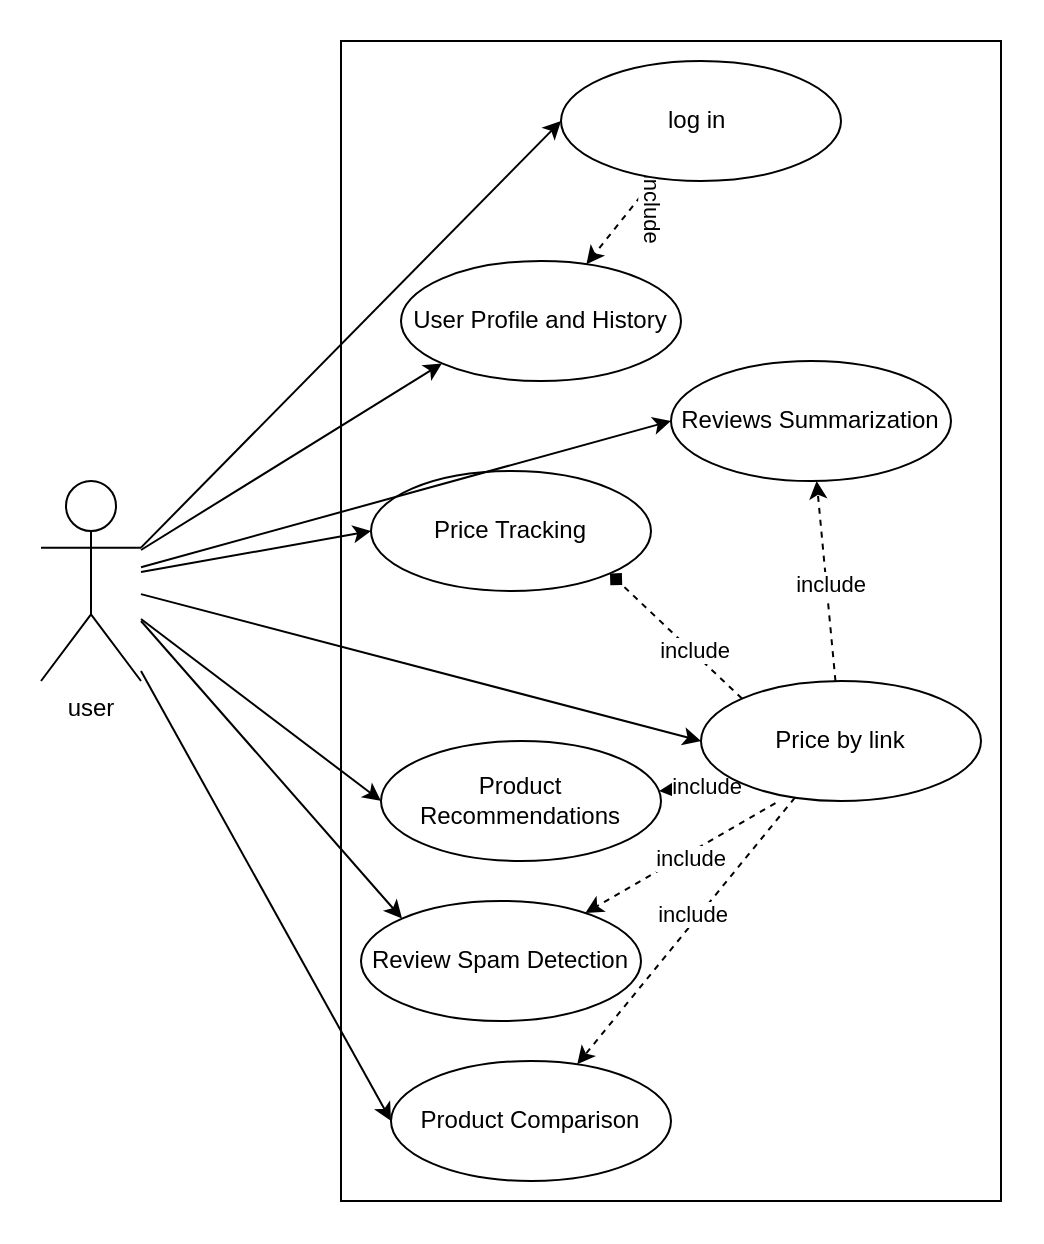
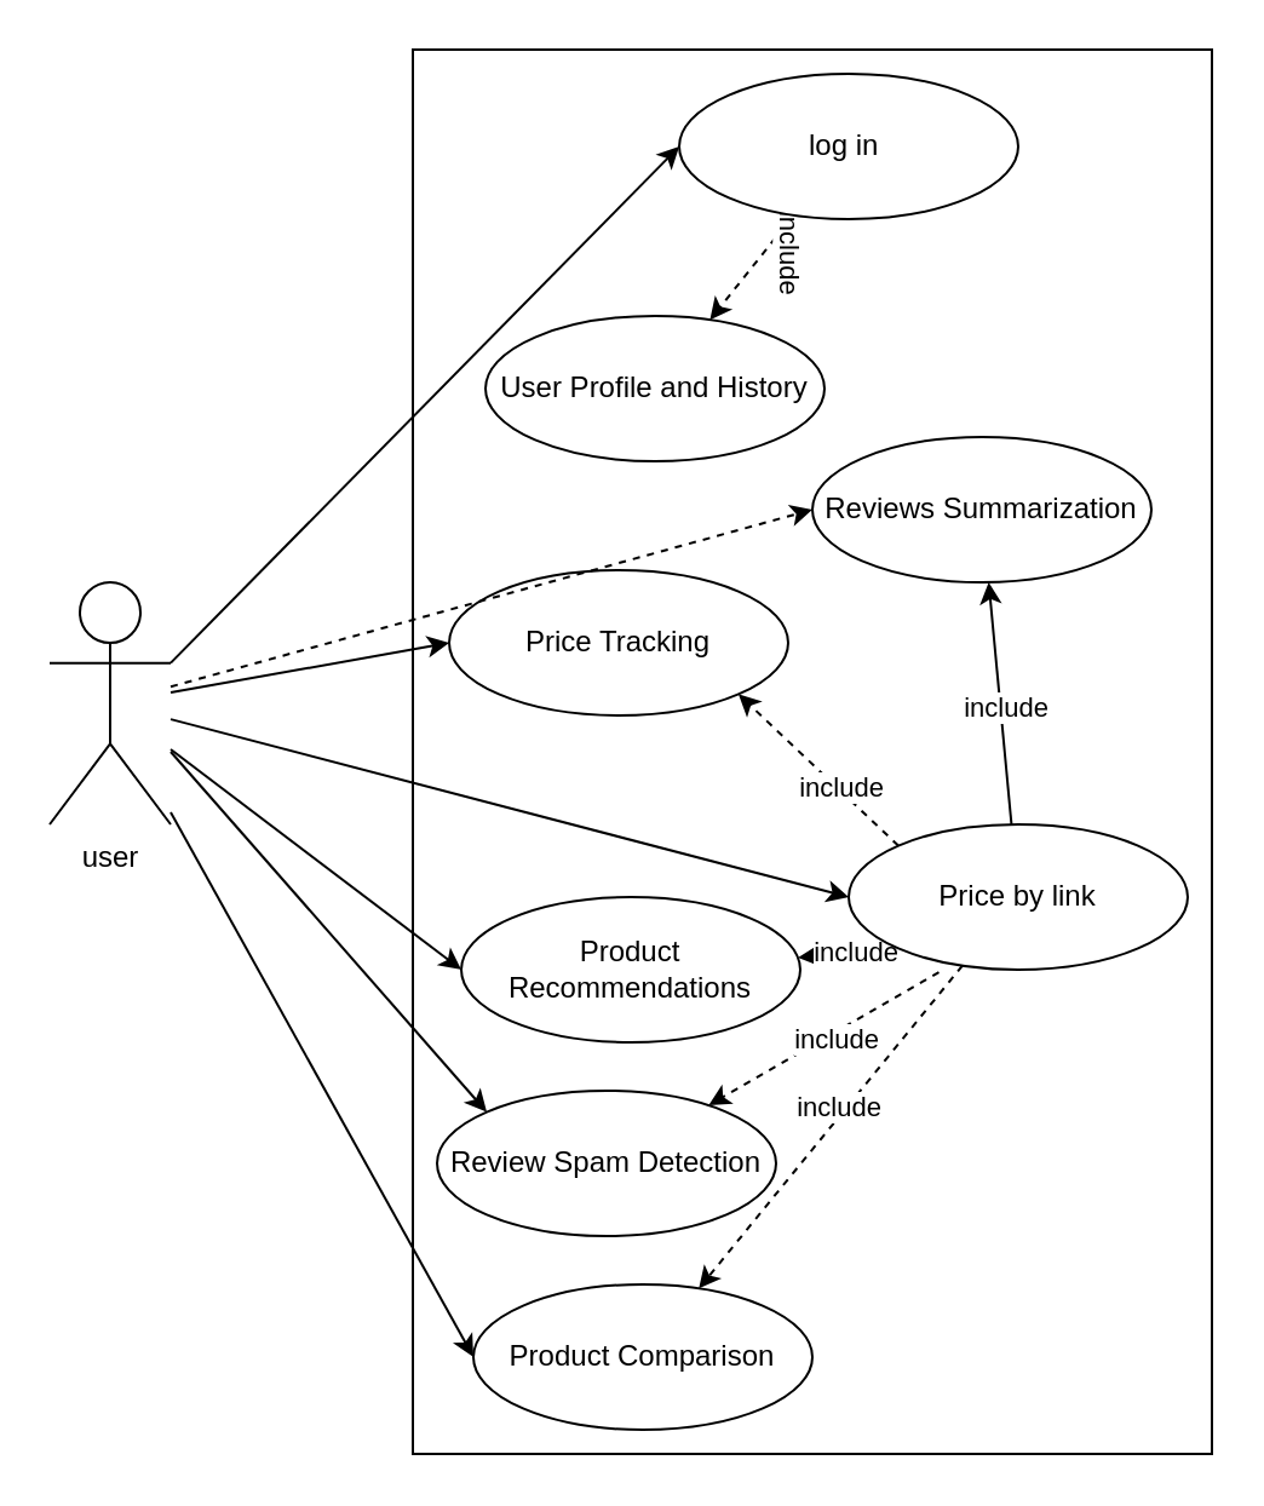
- <mxCell id="22" value="" style="endArrow=classic;html=1;rounded=0;entryX=0;entryY=1;entryDx=0;entryDy=0;" edge="1" parent="1" source="3" target="7"><mxGeometry width="50" height="50" relative="1" as="geometry"><mxPoint x="310" y="370" as="sourcePoint" /><mxPoint x="360" y="320" as="targetPoint" /></mxGeometry></mxCell>
- <mxCell id="23" value="" style="endArrow=classic;html=1;rounded=0;entryX=0;entryY=0.5;entryDx=0;entryDy=0;" edge="1" parent="1" source="3" target="8"><mxGeometry width="50" height="50" relative="1" as="geometry"><mxPoint x="310" y="370" as="sourcePoint" /><mxPoint x="360" y="320" as="targetPoint" /></mxGeometry></mxCell>
+ <mxCell id="23" value="" style="endArrow=classic;html=1;rounded=0;entryX=0;entryY=0.5;entryDx=0;entryDy=0;dashed=1;" edge="1" parent="1" source="3" target="8"><mxGeometry width="50" height="50" relative="1" as="geometry"><mxPoint x="310" y="370" as="sourcePoint" /><mxPoint x="360" y="320" as="targetPoint" /></mxGeometry></mxCell>
- <mxCell id="12" value="" style="rounded=0;orthogonalLoop=1;jettySize=auto;html=1;entryX=1;entryY=1;entryDx=0;entryDy=0;exitX=0;exitY=0;exitDx=0;exitDy=0;dashed=1;endArrow=diamond;" edge="1" parent="1" source="18" target="9"><mxGeometry relative="1" as="geometry" /></mxCell>
+ <mxCell id="12" value="" style="rounded=0;orthogonalLoop=1;jettySize=auto;html=1;entryX=1;entryY=1;entryDx=0;entryDy=0;exitX=0;exitY=0;exitDx=0;exitDy=0;dashed=1;" edge="1" parent="1" source="18" target="9"><mxGeometry relative="1" as="geometry" /></mxCell>
- <mxCell id="10" value="" style="rounded=0;orthogonalLoop=1;jettySize=auto;html=1;dashed=1;" edge="1" parent="1" source="18" target="8"><mxGeometry relative="1" as="geometry" /></mxCell>
+ <mxCell id="10" value="" style="rounded=0;orthogonalLoop=1;jettySize=auto;html=1;dashed=0;" edge="1" parent="1" source="18" target="8"><mxGeometry relative="1" as="geometry" /></mxCell>
